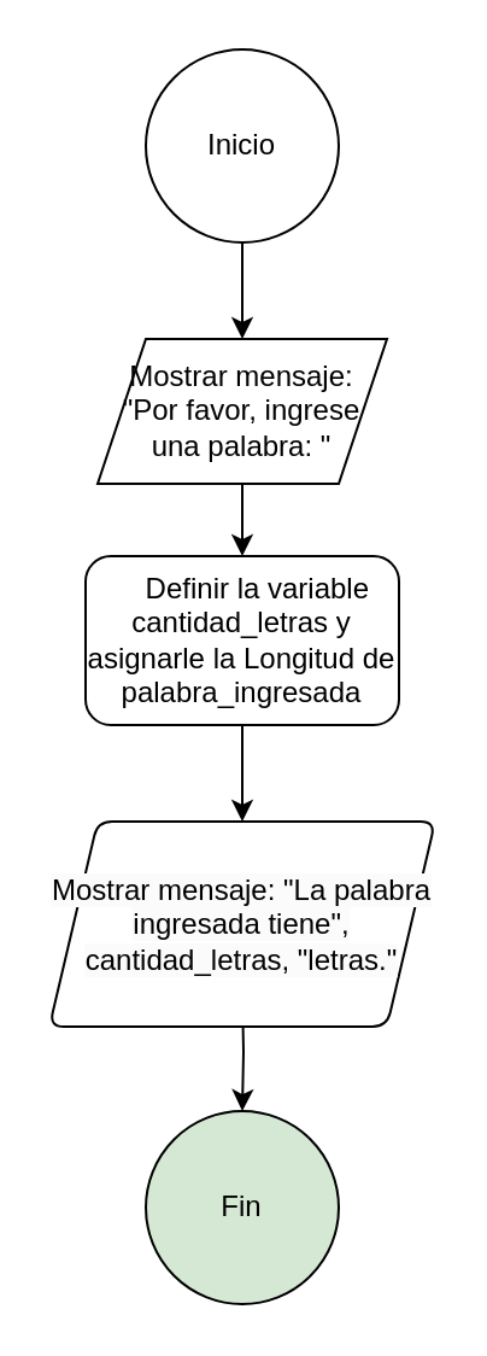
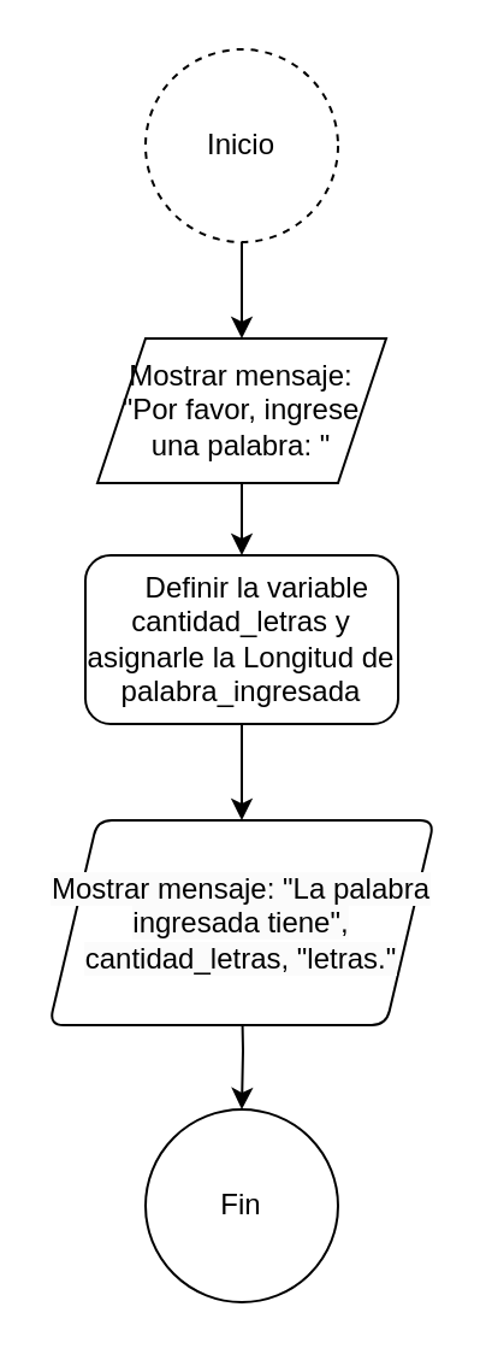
- <mxCell id="3" value="Inicio" style="ellipse;whiteSpace=wrap;html=1;aspect=fixed;" vertex="1" parent="1"><mxGeometry x="60" y="20" width="80" height="80" as="geometry" /></mxCell>
+ <mxCell id="3" value="Inicio" style="ellipse;whiteSpace=wrap;html=1;aspect=fixed;dashed=1;" vertex="1" parent="1"><mxGeometry x="60" y="20" width="80" height="80" as="geometry" /></mxCell>
- <mxCell id="9" value="Fin" style="ellipse;whiteSpace=wrap;html=1;rounded=1;fillColor=#d5e8d4;" vertex="1" parent="1"><mxGeometry x="60" y="460" width="80" height="80" as="geometry" /></mxCell>
+ <mxCell id="9" value="Fin" style="ellipse;whiteSpace=wrap;html=1;rounded=1;" vertex="1" parent="1"><mxGeometry x="60" y="460" width="80" height="80" as="geometry" /></mxCell>
